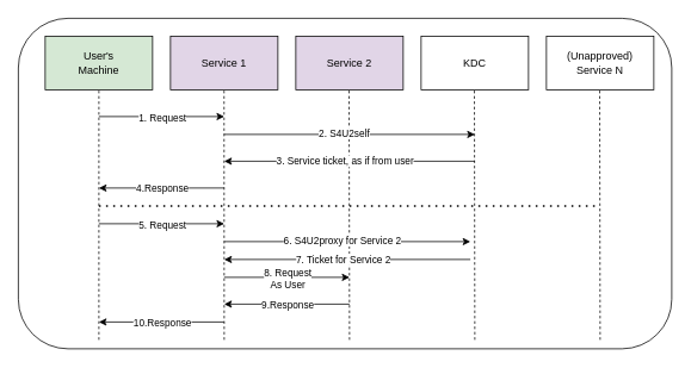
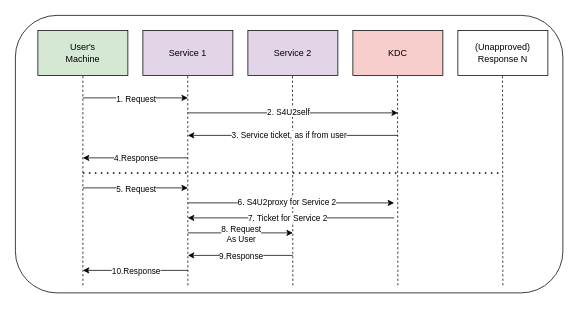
- <mxCell id="6" value="KDC" style="rounded=0;whiteSpace=wrap;html=1;" vertex="1" parent="1"><mxGeometry x="470" y="40" width="120" height="60" as="geometry" /></mxCell>
+ <mxCell id="6" value="KDC" style="rounded=0;whiteSpace=wrap;html=1;fillColor=#f8cecc;" vertex="1" parent="1"><mxGeometry x="470" y="40" width="120" height="60" as="geometry" /></mxCell>
- <mxCell id="7" value="(Unapproved)&lt;br&gt;Service N" style="rounded=0;whiteSpace=wrap;html=1;" vertex="1" parent="1"><mxGeometry x="610" y="40" width="120" height="60" as="geometry" /></mxCell>
+ <mxCell id="7" value="(Unapproved)&lt;br&gt;Response N" style="rounded=0;whiteSpace=wrap;html=1;" vertex="1" parent="1"><mxGeometry x="610" y="40" width="120" height="60" as="geometry" /></mxCell>
